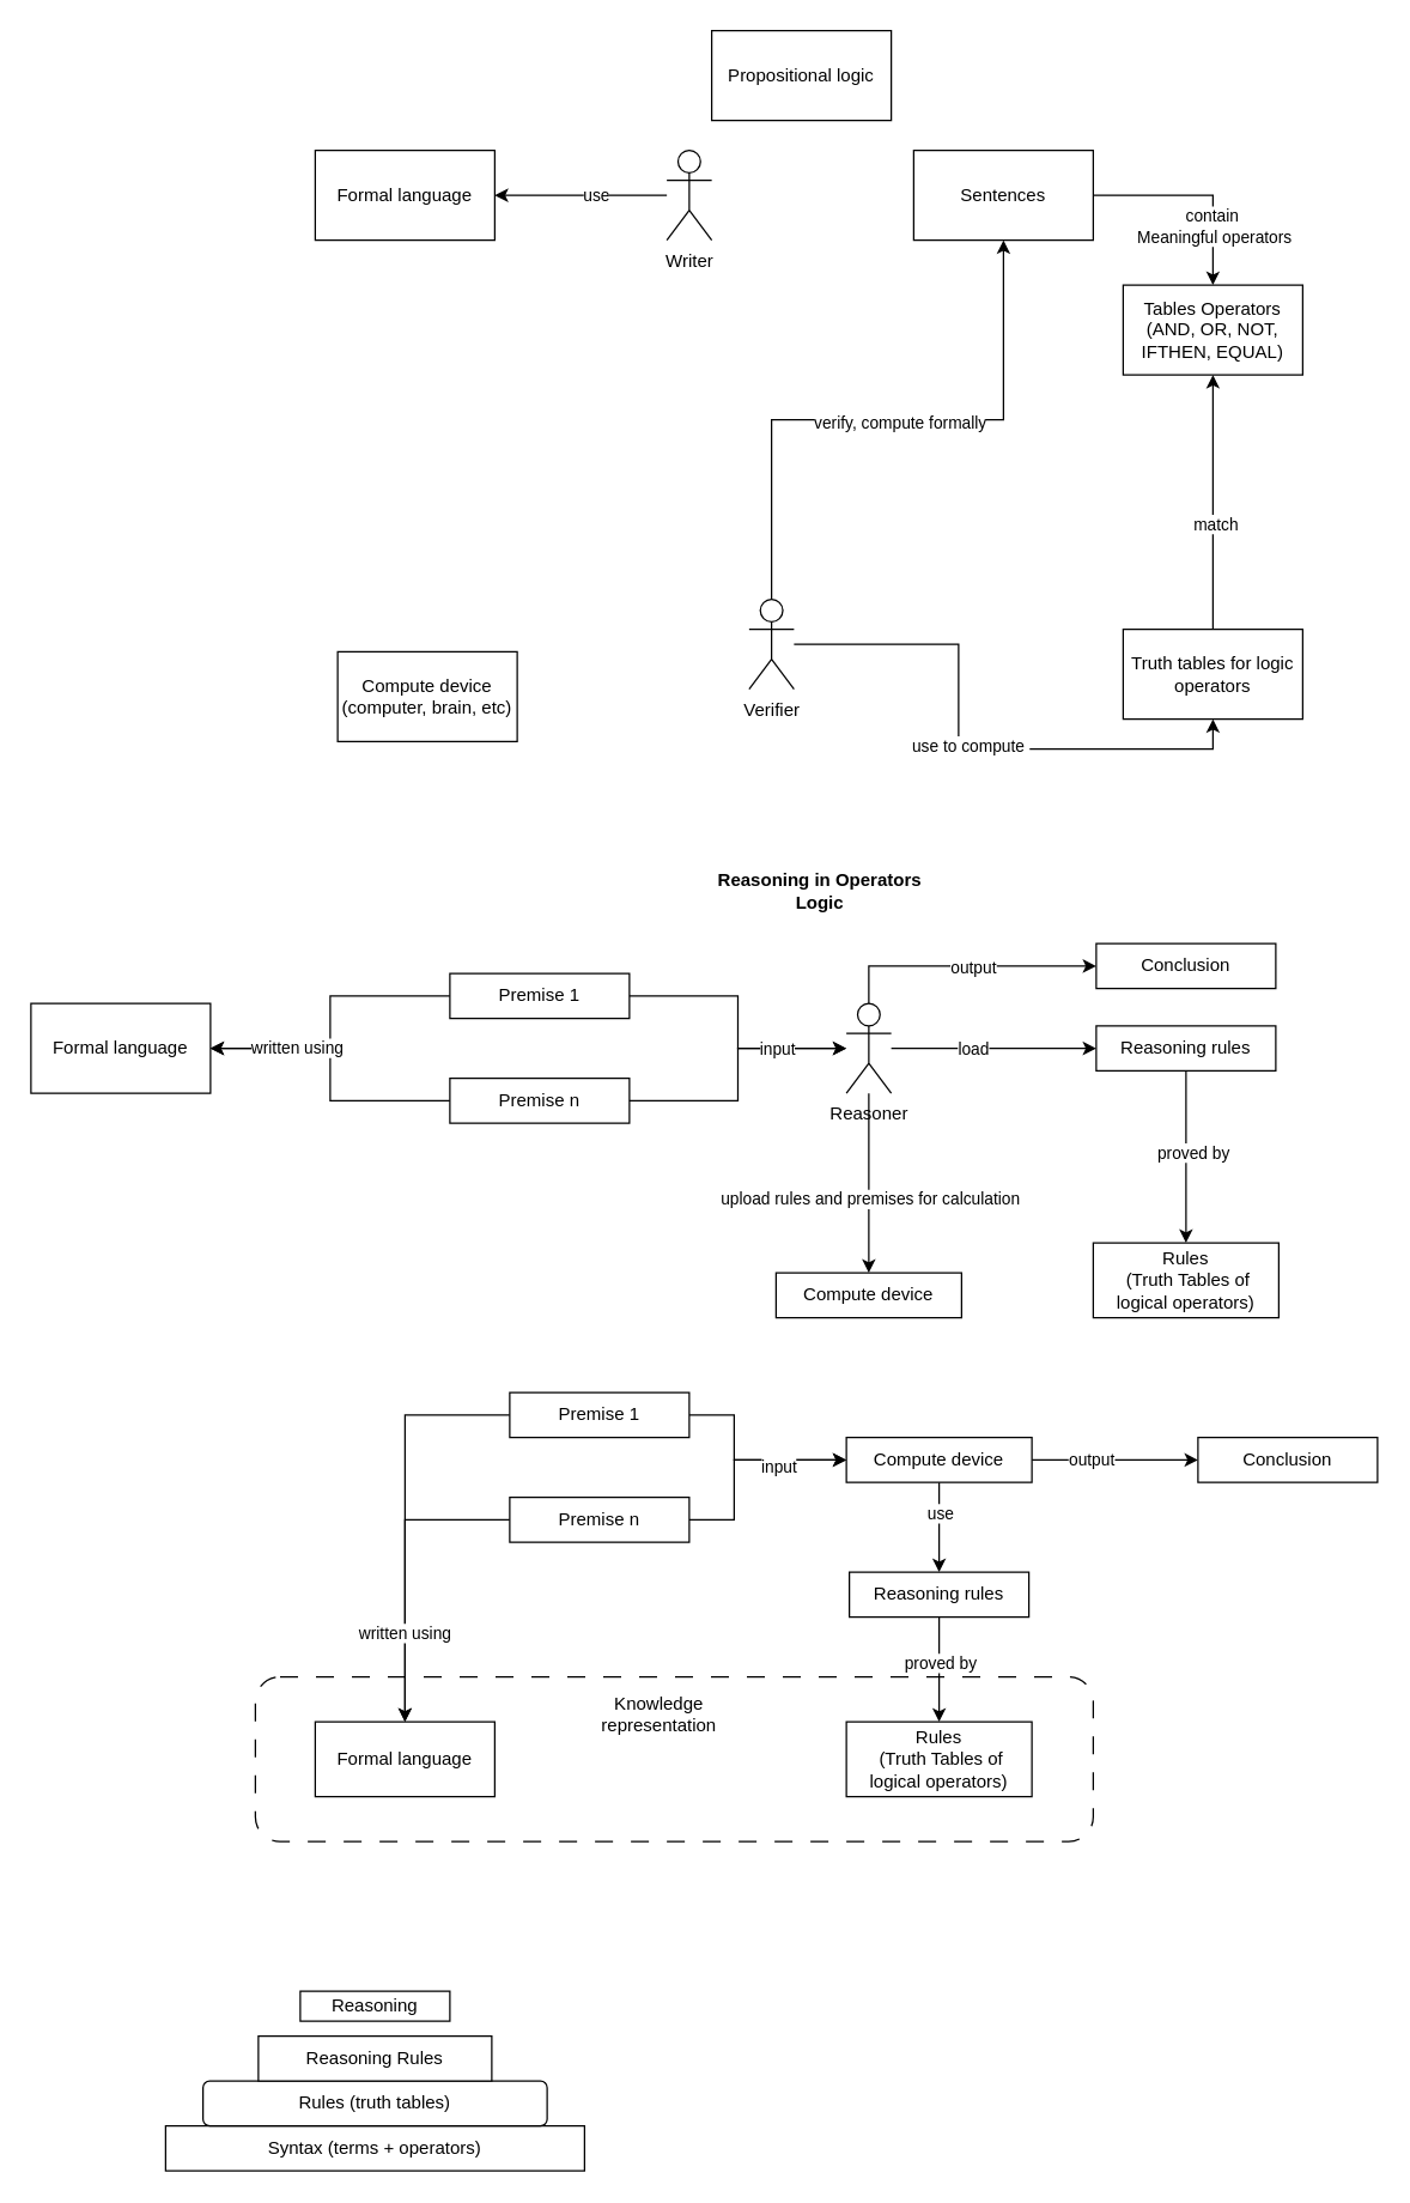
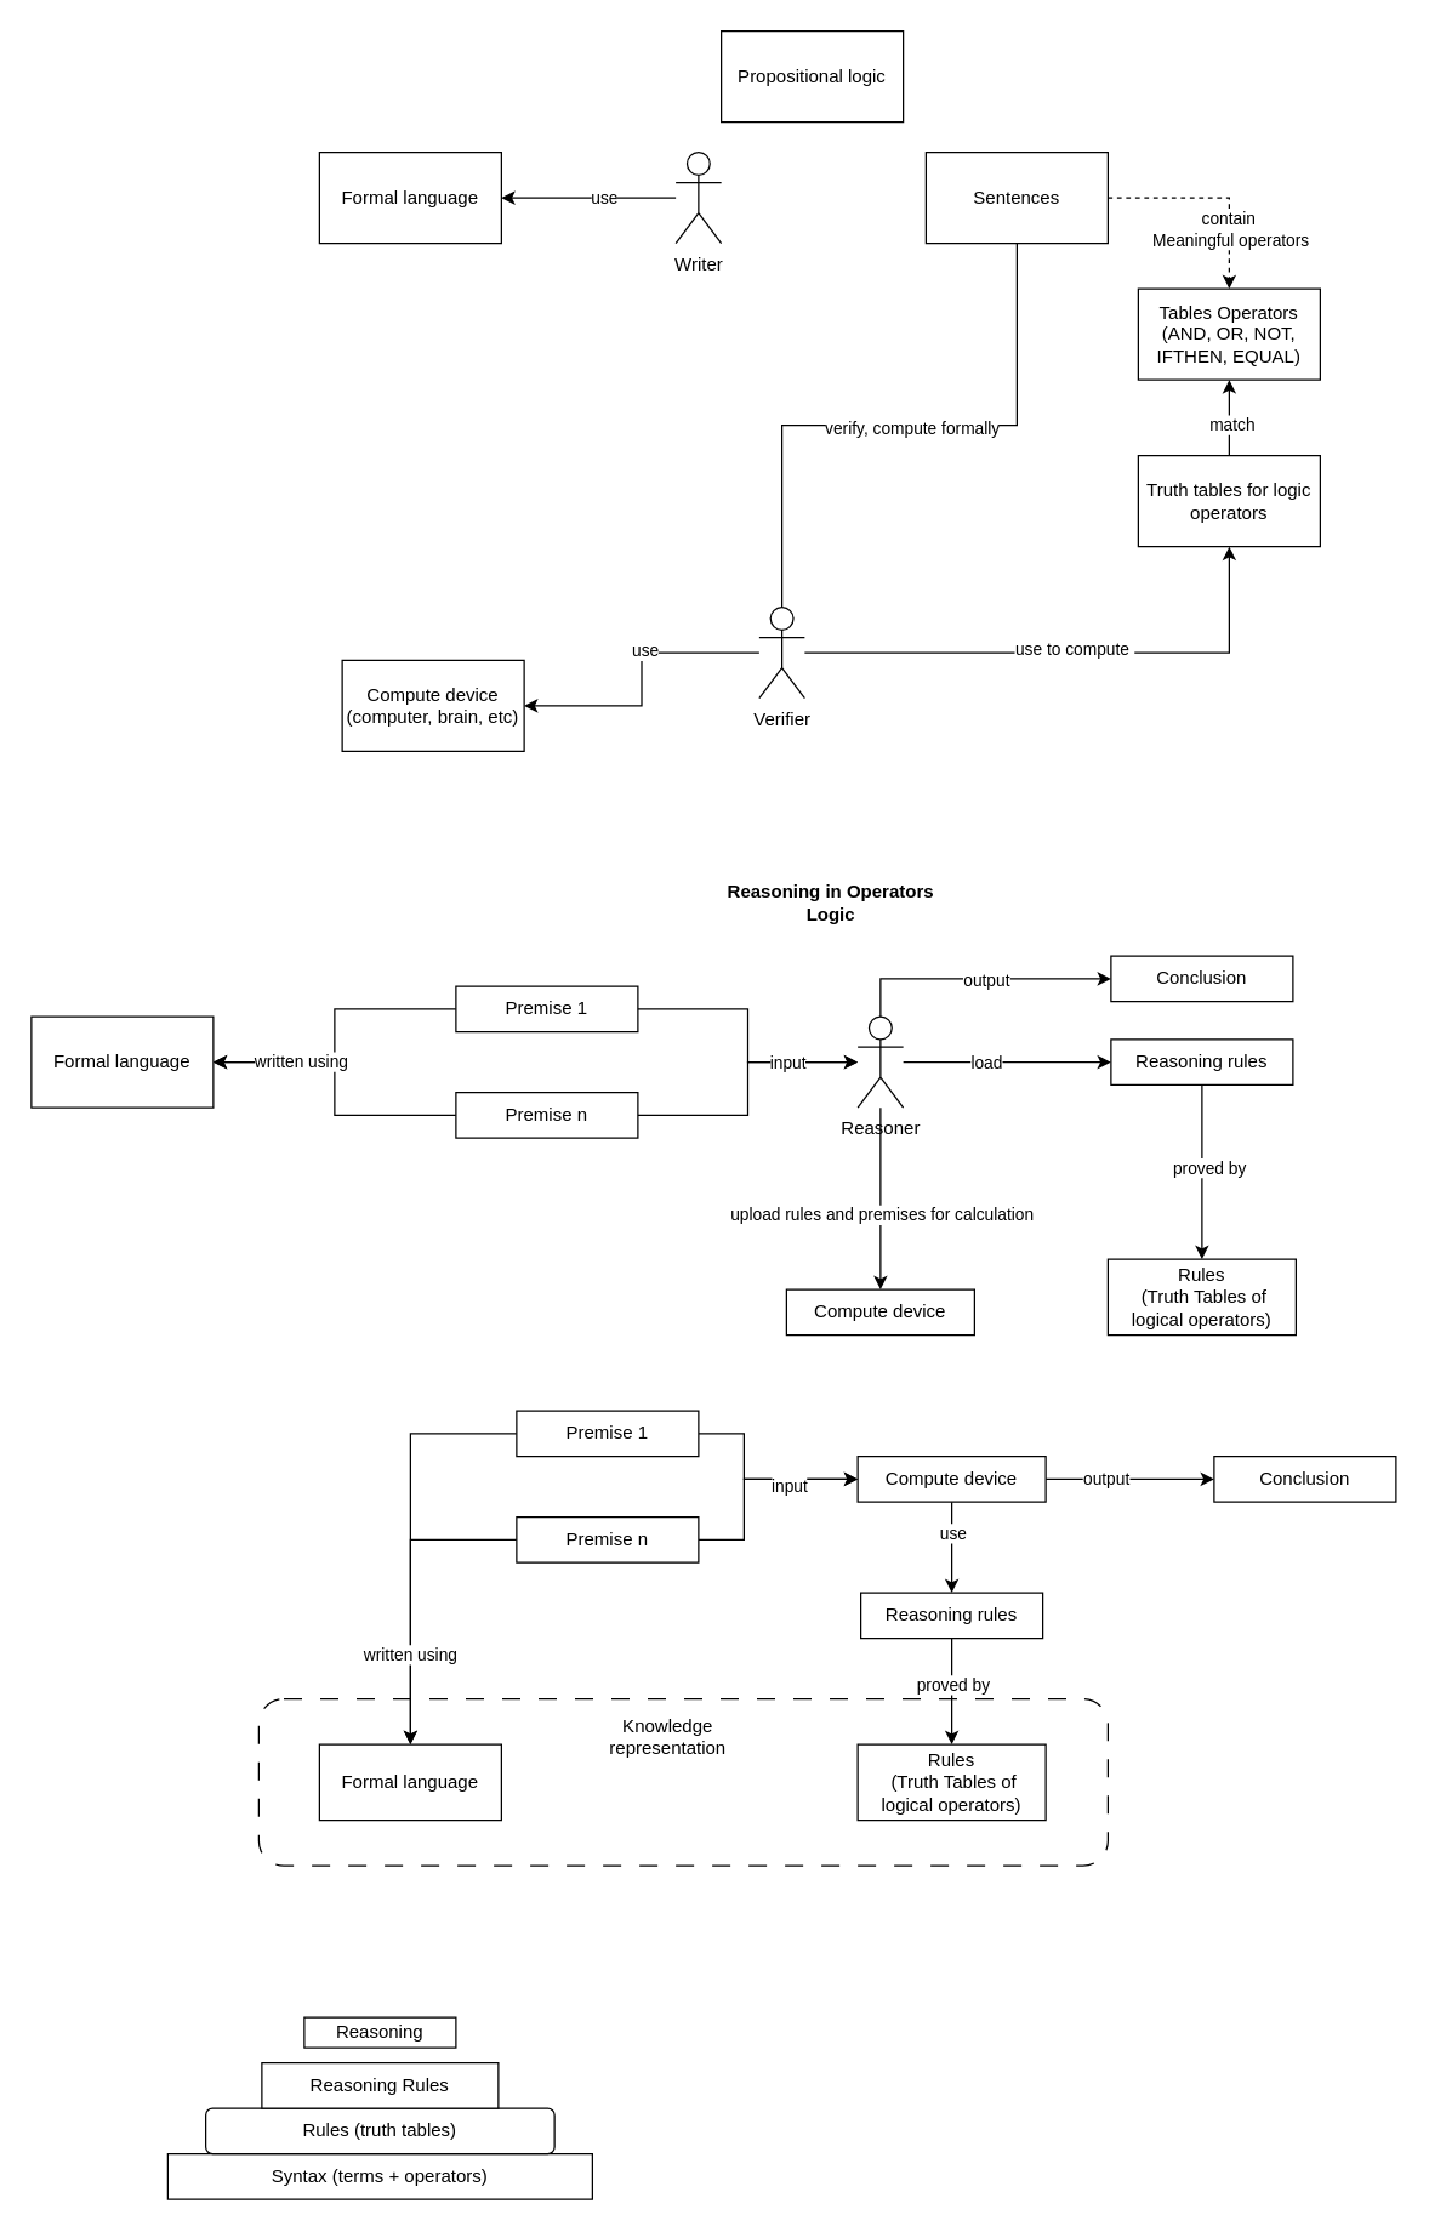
- <mxCell id="6" style="edgeStyle=orthogonalEdgeStyle;rounded=0;orthogonalLoop=1;jettySize=auto;html=1;" edge="1" parent="1" source="8" target="18"><mxGeometry relative="1" as="geometry" /></mxCell>
+ <mxCell id="6" style="edgeStyle=orthogonalEdgeStyle;rounded=0;orthogonalLoop=1;jettySize=auto;html=1;dashed=1;" edge="1" parent="1" source="8" target="18"><mxGeometry relative="1" as="geometry" /></mxCell>
- <mxCell id="15" style="edgeStyle=orthogonalEdgeStyle;rounded=0;orthogonalLoop=1;jettySize=auto;html=1;exitX=0.5;exitY=0;exitDx=0;exitDy=0;exitPerimeter=0;" edge="1" parent="1" source="17" target="8"><mxGeometry relative="1" as="geometry"><mxPoint x="500" y="370" as="sourcePoint" /><mxPoint x="640" y="100" as="targetPoint" /></mxGeometry></mxCell>
+ <mxCell id="15" style="edgeStyle=orthogonalEdgeStyle;rounded=0;orthogonalLoop=1;jettySize=auto;html=1;exitX=0.5;exitY=0;exitDx=0;exitDy=0;exitPerimeter=0;endArrow=none;" edge="1" parent="1" source="17" target="8"><mxGeometry relative="1" as="geometry"><mxPoint x="500" y="370" as="sourcePoint" /><mxPoint x="640" y="100" as="targetPoint" /></mxGeometry></mxCell>
+ <mxCell id="11" style="edgeStyle=orthogonalEdgeStyle;rounded=0;orthogonalLoop=1;jettySize=auto;html=1;" parent="1" source="17" target="10" edge="1"><mxGeometry relative="1" as="geometry" /></mxCell>
+ <mxCell id="12" value="use" style="edgeLabel;html=1;align=center;verticalAlign=middle;resizable=0;points=[];" parent="11" vertex="1" connectable="0"><mxGeometry x="-0.2" y="-2" relative="1" as="geometry"><mxPoint as="offset" /></mxGeometry></mxCell>
- <mxCell id="21" value="Truth tables for logic operators" style="rounded=0;whiteSpace=wrap;html=1;" vertex="1" parent="1"><mxGeometry x="750" y="420" width="120" height="60" as="geometry" /></mxCell>
+ <mxCell id="21" value="Truth tables for logic operators" style="rounded=0;whiteSpace=wrap;html=1;" vertex="1" parent="1"><mxGeometry x="750" y="300" width="120" height="60" as="geometry" /></mxCell>
